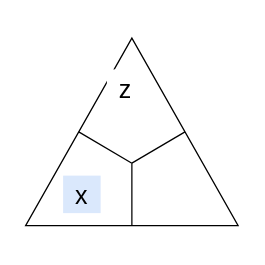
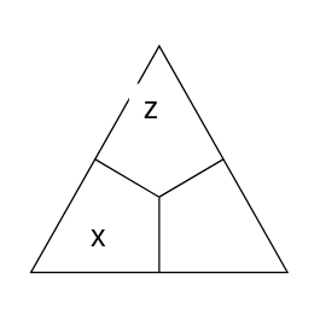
- <mxCell id="8" value="&lt;font style=&quot;font-size: 20px&quot;&gt;x&lt;/font&gt;" style="rounded=0;whiteSpace=wrap;html=1;strokeColor=none;fillColor=#dae8fc;" vertex="1" parent="2"><mxGeometry x="30" y="110" width="30" height="30" as="geometry" /></mxCell>
+ <mxCell id="8" value="&lt;font style=&quot;font-size: 20px&quot;&gt;x&lt;/font&gt;" style="rounded=0;whiteSpace=wrap;html=1;strokeColor=none;" vertex="1" parent="2"><mxGeometry x="30" y="110" width="30" height="30" as="geometry" /></mxCell>
